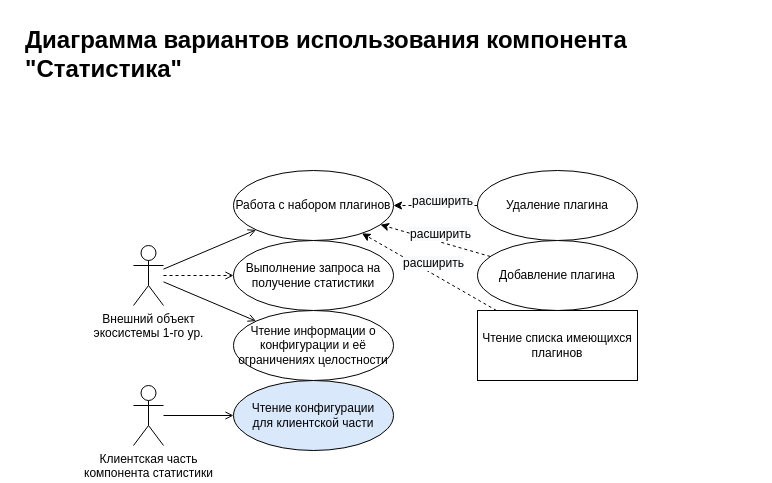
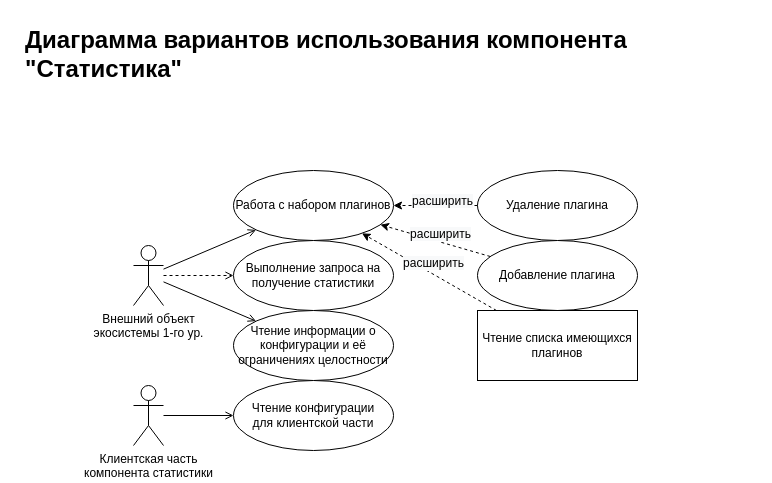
- <mxCell id="14" value="&lt;font style=&quot;vertical-align: inherit;&quot;&gt;&lt;font style=&quot;vertical-align: inherit;&quot;&gt;Чтение конфигурации&lt;br&gt;для клиентской части&lt;br&gt;&lt;/font&gt;&lt;/font&gt;" style="ellipse;whiteSpace=wrap;html=1;fillColor=#dae8fc;" parent="1" vertex="1"><mxGeometry x="233" y="380" width="160" height="70" as="geometry" /></mxCell>
+ <mxCell id="14" value="&lt;font style=&quot;vertical-align: inherit;&quot;&gt;&lt;font style=&quot;vertical-align: inherit;&quot;&gt;Чтение конфигурации&lt;br&gt;для клиентской части&lt;br&gt;&lt;/font&gt;&lt;/font&gt;" style="ellipse;whiteSpace=wrap;html=1;" parent="1" vertex="1"><mxGeometry x="233" y="380" width="160" height="70" as="geometry" /></mxCell>
